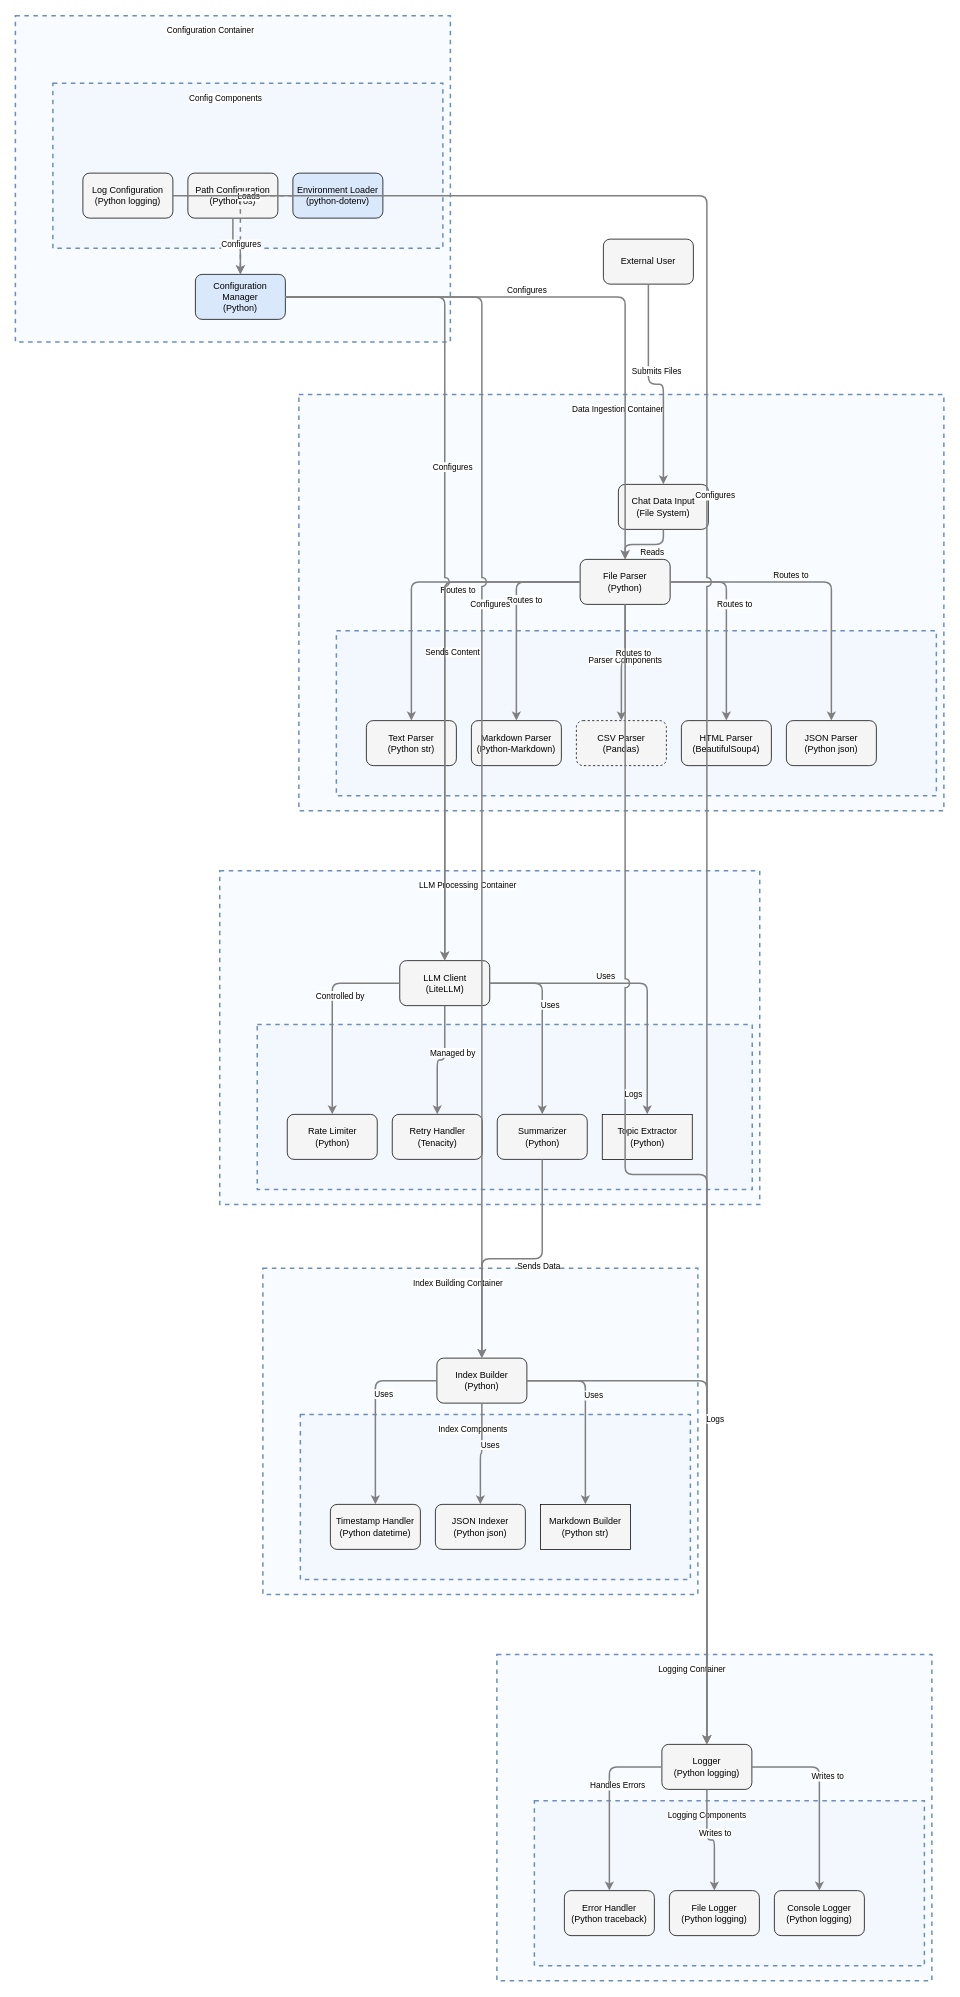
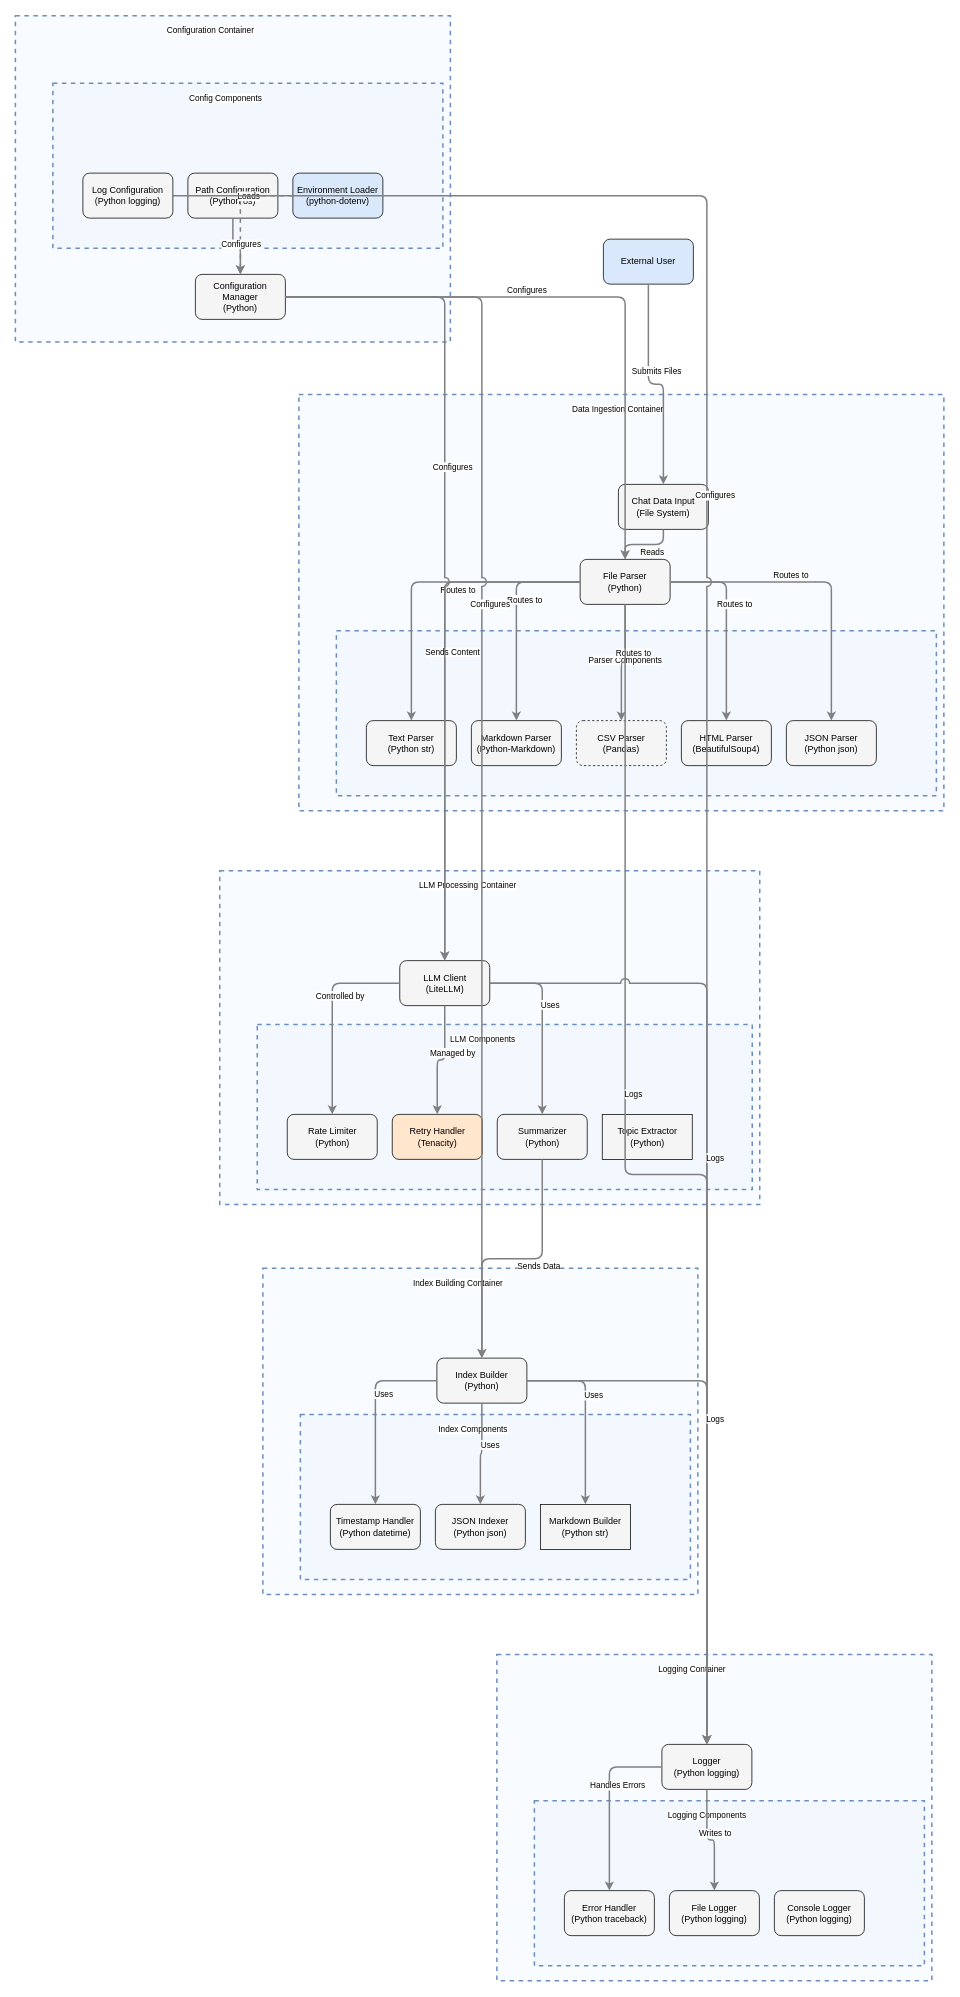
- <mxCell id="46" value="External User" style="rounded=1;whiteSpace=wrap;html=1;fillColor=#f5f5f5" parent="1" vertex="1"><mxGeometry x="804" y="318" width="120" height="60" as="geometry" /></mxCell>
+ <mxCell id="46" value="External User" style="rounded=1;whiteSpace=wrap;html=1;fillColor=#dae8fc;" parent="1" vertex="1"><mxGeometry x="804" y="318" width="120" height="60" as="geometry" /></mxCell>
- <mxCell id="16" value="Configuration Manager&lt;br&gt;(Python)" style="rounded=1;whiteSpace=wrap;html=1;fillColor=#dae8fc;" parent="10" vertex="1"><mxGeometry x="240" y="345" width="120" height="60" as="geometry" /></mxCell>
+ <mxCell id="16" value="Configuration Manager&lt;br&gt;(Python)" style="rounded=1;whiteSpace=wrap;html=1;fillColor=#f5f5f5" parent="10" vertex="1"><mxGeometry x="240" y="345" width="120" height="60" as="geometry" /></mxCell>
+ <mxCell id="93" style="edgeStyle=orthogonalEdgeStyle;rounded=1;orthogonalLoop=1;jettySize=auto;html=1;strokeColor=#808080;strokeWidth=2;jumpStyle=arc;jumpSize=10;spacing=15;labelBackgroundColor=white;labelBorderColor=none" parent="1" source="33" target="8" edge="1"><mxGeometry relative="1" as="geometry" /></mxCell>
+ <mxCell id="94" value="Logs" style="edgeLabel;html=1;align=center;verticalAlign=middle;resizable=0;points=[];" parent="93" vertex="1" connectable="0"><mxGeometry x="-0.2" y="10" relative="1" as="geometry"><mxPoint as="offset" /></mxGeometry></mxCell>
+ <mxCell id="32" value="LLM Components" style="edgeLabel;html=1;align=center;verticalAlign=middle;resizable=0;labelBackgroundColor=white;spacing=5" parent="26" vertex="1"><mxGeometry x="58" y="213" width="584" height="24" as="geometry" /></mxCell>
- <mxCell id="63" style="edgeStyle=orthogonalEdgeStyle;rounded=1;orthogonalLoop=1;jettySize=auto;html=1;strokeColor=#808080;strokeWidth=2;jumpStyle=arc;jumpSize=10;spacing=15;labelBackgroundColor=white;labelBorderColor=none" parent="1" source="33" target="28" edge="1"><mxGeometry relative="1" as="geometry" /></mxCell>
- <mxCell id="64" value="Uses" style="edgeLabel;html=1;align=center;verticalAlign=middle;resizable=0;points=[];" parent="63" vertex="1" connectable="0"><mxGeometry x="-0.2" y="10" relative="1" as="geometry"><mxPoint as="offset" /></mxGeometry></mxCell>
- <mxCell id="30" value="Retry Handler&lt;br&gt;(Tenacity)" style="rounded=1;whiteSpace=wrap;html=1;fillColor=#f5f5f5" parent="27" vertex="1"><mxGeometry x="180" y="120" width="120" height="60" as="geometry" /></mxCell>
+ <mxCell id="30" value="Retry Handler&lt;br&gt;(Tenacity)" style="rounded=1;whiteSpace=wrap;html=1;fillColor=#ffe6cc;" parent="27" vertex="1"><mxGeometry x="180" y="120" width="120" height="60" as="geometry" /></mxCell>
- <mxCell id="99" style="edgeStyle=orthogonalEdgeStyle;rounded=1;orthogonalLoop=1;jettySize=auto;html=1;strokeColor=#808080;strokeWidth=2;jumpStyle=arc;jumpSize=10;spacing=15;labelBackgroundColor=white;labelBorderColor=none" parent="1" source="8" target="5" edge="1"><mxGeometry relative="1" as="geometry" /></mxCell>
- <mxCell id="100" value="Writes to" style="edgeLabel;html=1;align=center;verticalAlign=middle;resizable=0;points=[];" parent="99" vertex="1" connectable="0"><mxGeometry x="-0.2" y="10" relative="1" as="geometry"><mxPoint as="offset" /></mxGeometry></mxCell>
